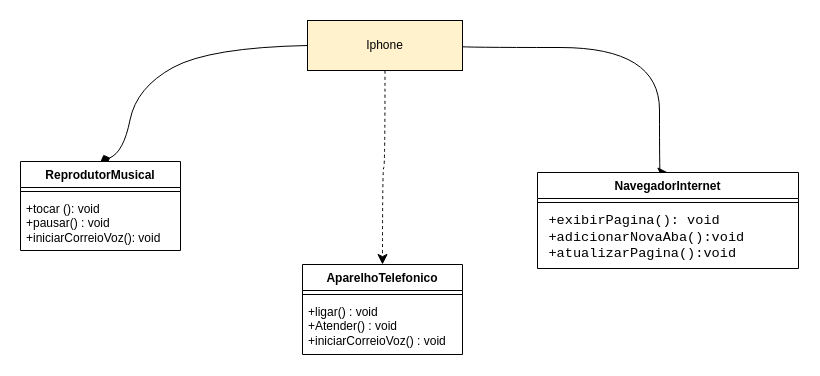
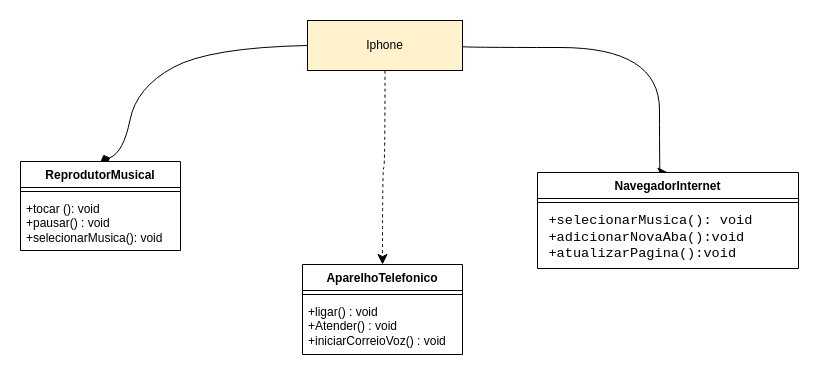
- <mxCell id="8" value="+tocar (): void&lt;div&gt;+pausar() : void&lt;/div&gt;&lt;div&gt;+iniciarCorreioVoz(): void&lt;/div&gt;&lt;div&gt;&lt;br&gt;&lt;/div&gt;" style="text;strokeColor=none;fillColor=none;align=left;verticalAlign=top;spacingLeft=4;spacingRight=4;overflow=hidden;rotatable=0;points=[[0,0.5],[1,0.5]];portConstraint=eastwest;whiteSpace=wrap;html=1;" vertex="1" parent="6"><mxGeometry y="34" width="160" height="55" as="geometry" /></mxCell>
+ <mxCell id="8" value="+tocar (): void&lt;div&gt;+pausar() : void&lt;/div&gt;&lt;div&gt;+selecionarMusica(): void&lt;/div&gt;&lt;div&gt;&lt;br&gt;&lt;/div&gt;" style="text;strokeColor=none;fillColor=none;align=left;verticalAlign=top;spacingLeft=4;spacingRight=4;overflow=hidden;rotatable=0;points=[[0,0.5],[1,0.5]];portConstraint=eastwest;whiteSpace=wrap;html=1;" vertex="1" parent="6"><mxGeometry y="34" width="160" height="55" as="geometry" /></mxCell>
- <mxCell id="14" value="&lt;code style=&quot;box-sizing: border-box; font-family: var(--fontStack-monospace, ui-monospace, SFMono-Regular, SF Mono, Menlo, Consolas, Liberation Mono, monospace); font-size: 13.6px; padding: 0.2em 0.4em; margin: 0px; white-space-collapse: break-spaces; background-color: var(--bgColor-neutral-muted, var(--color-neutral-muted)); border-radius: 6px;&quot;&gt;+exibirPagina(): void&lt;/code&gt;&lt;div&gt;&lt;code style=&quot;box-sizing: border-box; font-family: var(--fontStack-monospace, ui-monospace, SFMono-Regular, SF Mono, Menlo, Consolas, Liberation Mono, monospace); font-size: 13.6px; padding: 0.2em 0.4em; margin: 0px; white-space-collapse: break-spaces; background-color: var(--bgColor-neutral-muted, var(--color-neutral-muted)); border-radius: 6px;&quot;&gt;+adicionarNovaAba():void&lt;/code&gt;&lt;/div&gt;&lt;div&gt;&lt;code style=&quot;box-sizing: border-box; font-family: var(--fontStack-monospace, ui-monospace, SFMono-Regular, SF Mono, Menlo, Consolas, Liberation Mono, monospace); font-size: 13.6px; padding: 0.2em 0.4em; margin: 0px; white-space-collapse: break-spaces; background-color: var(--bgColor-neutral-muted, var(--color-neutral-muted)); border-radius: 6px;&quot;&gt;+atualizarPagina():void&lt;/code&gt;&lt;/div&gt;&lt;div&gt;&lt;code style=&quot;box-sizing: border-box; font-family: var(--fontStack-monospace, ui-monospace, SFMono-Regular, SF Mono, Menlo, Consolas, Liberation Mono, monospace); font-size: 13.6px; padding: 0.2em 0.4em; margin: 0px; white-space-collapse: break-spaces; background-color: var(--bgColor-neutral-muted, var(--color-neutral-muted)); border-radius: 6px;&quot;&gt;&lt;br&gt;&lt;/code&gt;&lt;/div&gt;" style="text;strokeColor=none;fillColor=none;align=left;verticalAlign=top;spacingLeft=4;spacingRight=4;overflow=hidden;rotatable=0;points=[[0,0.5],[1,0.5]];portConstraint=eastwest;whiteSpace=wrap;html=1;" vertex="1" parent="12"><mxGeometry y="34" width="261" height="62" as="geometry" /></mxCell>
+ <mxCell id="14" value="&lt;code style=&quot;box-sizing: border-box; font-family: var(--fontStack-monospace, ui-monospace, SFMono-Regular, SF Mono, Menlo, Consolas, Liberation Mono, monospace); font-size: 13.6px; padding: 0.2em 0.4em; margin: 0px; white-space-collapse: break-spaces; background-color: var(--bgColor-neutral-muted, var(--color-neutral-muted)); border-radius: 6px;&quot;&gt;+selecionarMusica(): void&lt;/code&gt;&lt;div&gt;&lt;code style=&quot;box-sizing: border-box; font-family: var(--fontStack-monospace, ui-monospace, SFMono-Regular, SF Mono, Menlo, Consolas, Liberation Mono, monospace); font-size: 13.6px; padding: 0.2em 0.4em; margin: 0px; white-space-collapse: break-spaces; background-color: var(--bgColor-neutral-muted, var(--color-neutral-muted)); border-radius: 6px;&quot;&gt;+adicionarNovaAba():void&lt;/code&gt;&lt;/div&gt;&lt;div&gt;&lt;code style=&quot;box-sizing: border-box; font-family: var(--fontStack-monospace, ui-monospace, SFMono-Regular, SF Mono, Menlo, Consolas, Liberation Mono, monospace); font-size: 13.6px; padding: 0.2em 0.4em; margin: 0px; white-space-collapse: break-spaces; background-color: var(--bgColor-neutral-muted, var(--color-neutral-muted)); border-radius: 6px;&quot;&gt;+atualizarPagina():void&lt;/code&gt;&lt;/div&gt;&lt;div&gt;&lt;code style=&quot;box-sizing: border-box; font-family: var(--fontStack-monospace, ui-monospace, SFMono-Regular, SF Mono, Menlo, Consolas, Liberation Mono, monospace); font-size: 13.6px; padding: 0.2em 0.4em; margin: 0px; white-space-collapse: break-spaces; background-color: var(--bgColor-neutral-muted, var(--color-neutral-muted)); border-radius: 6px;&quot;&gt;&lt;br&gt;&lt;/code&gt;&lt;/div&gt;" style="text;strokeColor=none;fillColor=none;align=left;verticalAlign=top;spacingLeft=4;spacingRight=4;overflow=hidden;rotatable=0;points=[[0,0.5],[1,0.5]];portConstraint=eastwest;whiteSpace=wrap;html=1;" vertex="1" parent="12"><mxGeometry y="34" width="261" height="62" as="geometry" /></mxCell>
